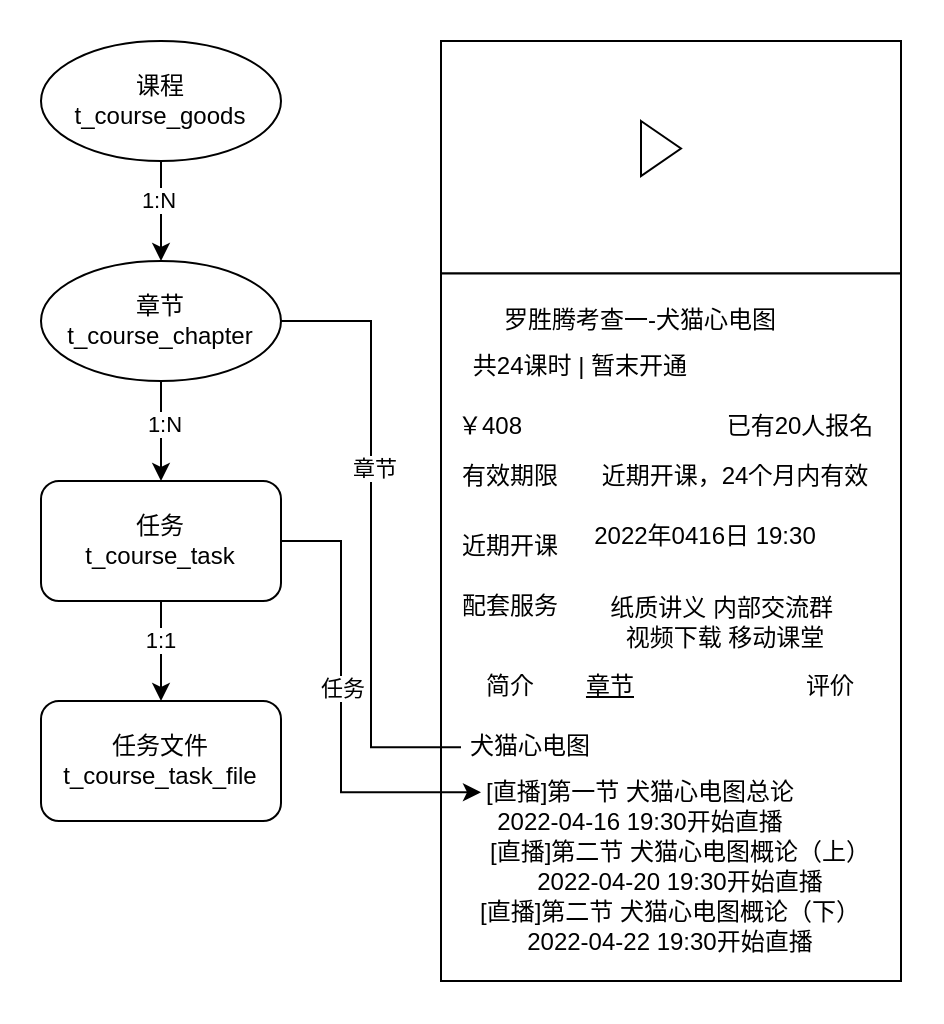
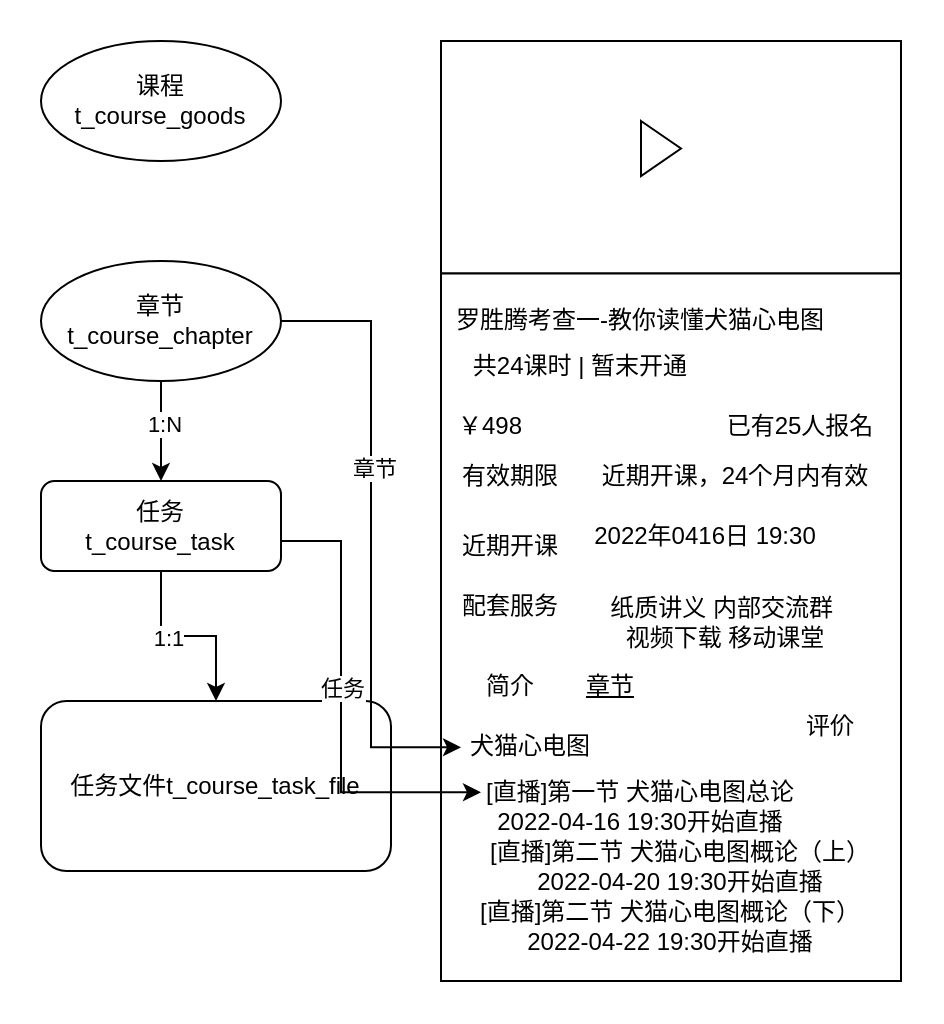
- <mxCell id="2" value="" style="edgeStyle=orthogonalEdgeStyle;rounded=0;orthogonalLoop=1;jettySize=auto;html=1;" parent="1" source="4" target="7" edge="1"><mxGeometry relative="1" as="geometry" /></mxCell>
- <mxCell id="3" value="1:N" style="edgeLabel;html=1;align=center;verticalAlign=middle;resizable=0;points=[];" parent="2" vertex="1" connectable="0"><mxGeometry x="-0.232" y="-2" relative="1" as="geometry"><mxPoint as="offset" /></mxGeometry></mxCell>
- <mxCell id="15" value="罗胜腾考查一-犬猫心电图" style="text;html=1;strokeColor=none;fillColor=none;align=center;verticalAlign=middle;whiteSpace=wrap;rounded=0;" parent="1" vertex="1"><mxGeometry x="225" y="145" width="190" height="30" as="geometry" /></mxCell>
+ <mxCell id="15" value="罗胜腾考查一-教你读懂犬猫心电图" style="text;html=1;strokeColor=none;fillColor=none;align=center;verticalAlign=middle;whiteSpace=wrap;rounded=0;" parent="1" vertex="1"><mxGeometry x="225" y="145" width="190" height="30" as="geometry" /></mxCell>
- <mxCell id="17" value="￥408" style="text;html=1;strokeColor=none;fillColor=none;align=center;verticalAlign=middle;whiteSpace=wrap;rounded=0;" vertex="1" parent="1"><mxGeometry x="220" y="198.13" width="50" height="30" as="geometry" /></mxCell>
+ <mxCell id="17" value="￥498" style="text;html=1;strokeColor=none;fillColor=none;align=center;verticalAlign=middle;whiteSpace=wrap;rounded=0;" vertex="1" parent="1"><mxGeometry x="220" y="198.13" width="50" height="30" as="geometry" /></mxCell>
- <mxCell id="18" value="已有20人报名" style="text;html=1;strokeColor=none;fillColor=none;align=center;verticalAlign=middle;whiteSpace=wrap;rounded=0;" vertex="1" parent="1"><mxGeometry x="360" y="198.13" width="80" height="30" as="geometry" /></mxCell>
+ <mxCell id="18" value="已有25人报名" style="text;html=1;strokeColor=none;fillColor=none;align=center;verticalAlign=middle;whiteSpace=wrap;rounded=0;" vertex="1" parent="1"><mxGeometry x="360" y="198.13" width="80" height="30" as="geometry" /></mxCell>
- <mxCell id="10" value="任务&lt;br&gt;t_course_task" style="rounded=1;whiteSpace=wrap;html=1;" parent="1" vertex="1"><mxGeometry x="20" y="240" width="120" height="60" as="geometry" /></mxCell>
+ <mxCell id="10" value="任务&lt;br&gt;t_course_task" style="rounded=1;whiteSpace=wrap;html=1;" parent="1" vertex="1"><mxGeometry x="20" y="240" width="120" height="45" as="geometry" /></mxCell>
- <mxCell id="24" value="评价" style="text;html=1;strokeColor=none;fillColor=none;align=center;verticalAlign=middle;whiteSpace=wrap;rounded=0;" vertex="1" parent="1"><mxGeometry x="390" y="328.13" width="50" height="30" as="geometry" /></mxCell>
+ <mxCell id="24" value="评价" style="text;html=1;strokeColor=none;fillColor=none;align=center;verticalAlign=middle;whiteSpace=wrap;rounded=0;" vertex="1" parent="1"><mxGeometry x="390" y="348.13" width="50" height="30" as="geometry" /></mxCell>
- <mxCell id="32" style="edgeStyle=orthogonalEdgeStyle;rounded=0;orthogonalLoop=1;jettySize=auto;html=1;entryX=0;entryY=0.5;entryDx=0;entryDy=0;endArrow=none;" edge="1" parent="1" source="7" target="25"><mxGeometry relative="1" as="geometry" /></mxCell>
+ <mxCell id="32" style="edgeStyle=orthogonalEdgeStyle;rounded=0;orthogonalLoop=1;jettySize=auto;html=1;entryX=0;entryY=0.5;entryDx=0;entryDy=0;" edge="1" parent="1" source="7" target="25"><mxGeometry relative="1" as="geometry" /></mxCell>
- <mxCell id="11" value="任务文件t_course_task_file" style="rounded=1;whiteSpace=wrap;html=1;" parent="1" vertex="1"><mxGeometry x="20" y="350" width="120" height="60" as="geometry" /></mxCell>
+ <mxCell id="11" value="任务文件t_course_task_file" style="rounded=1;whiteSpace=wrap;html=1;" parent="1" vertex="1"><mxGeometry x="20" y="350" width="175" height="85" as="geometry" /></mxCell>
